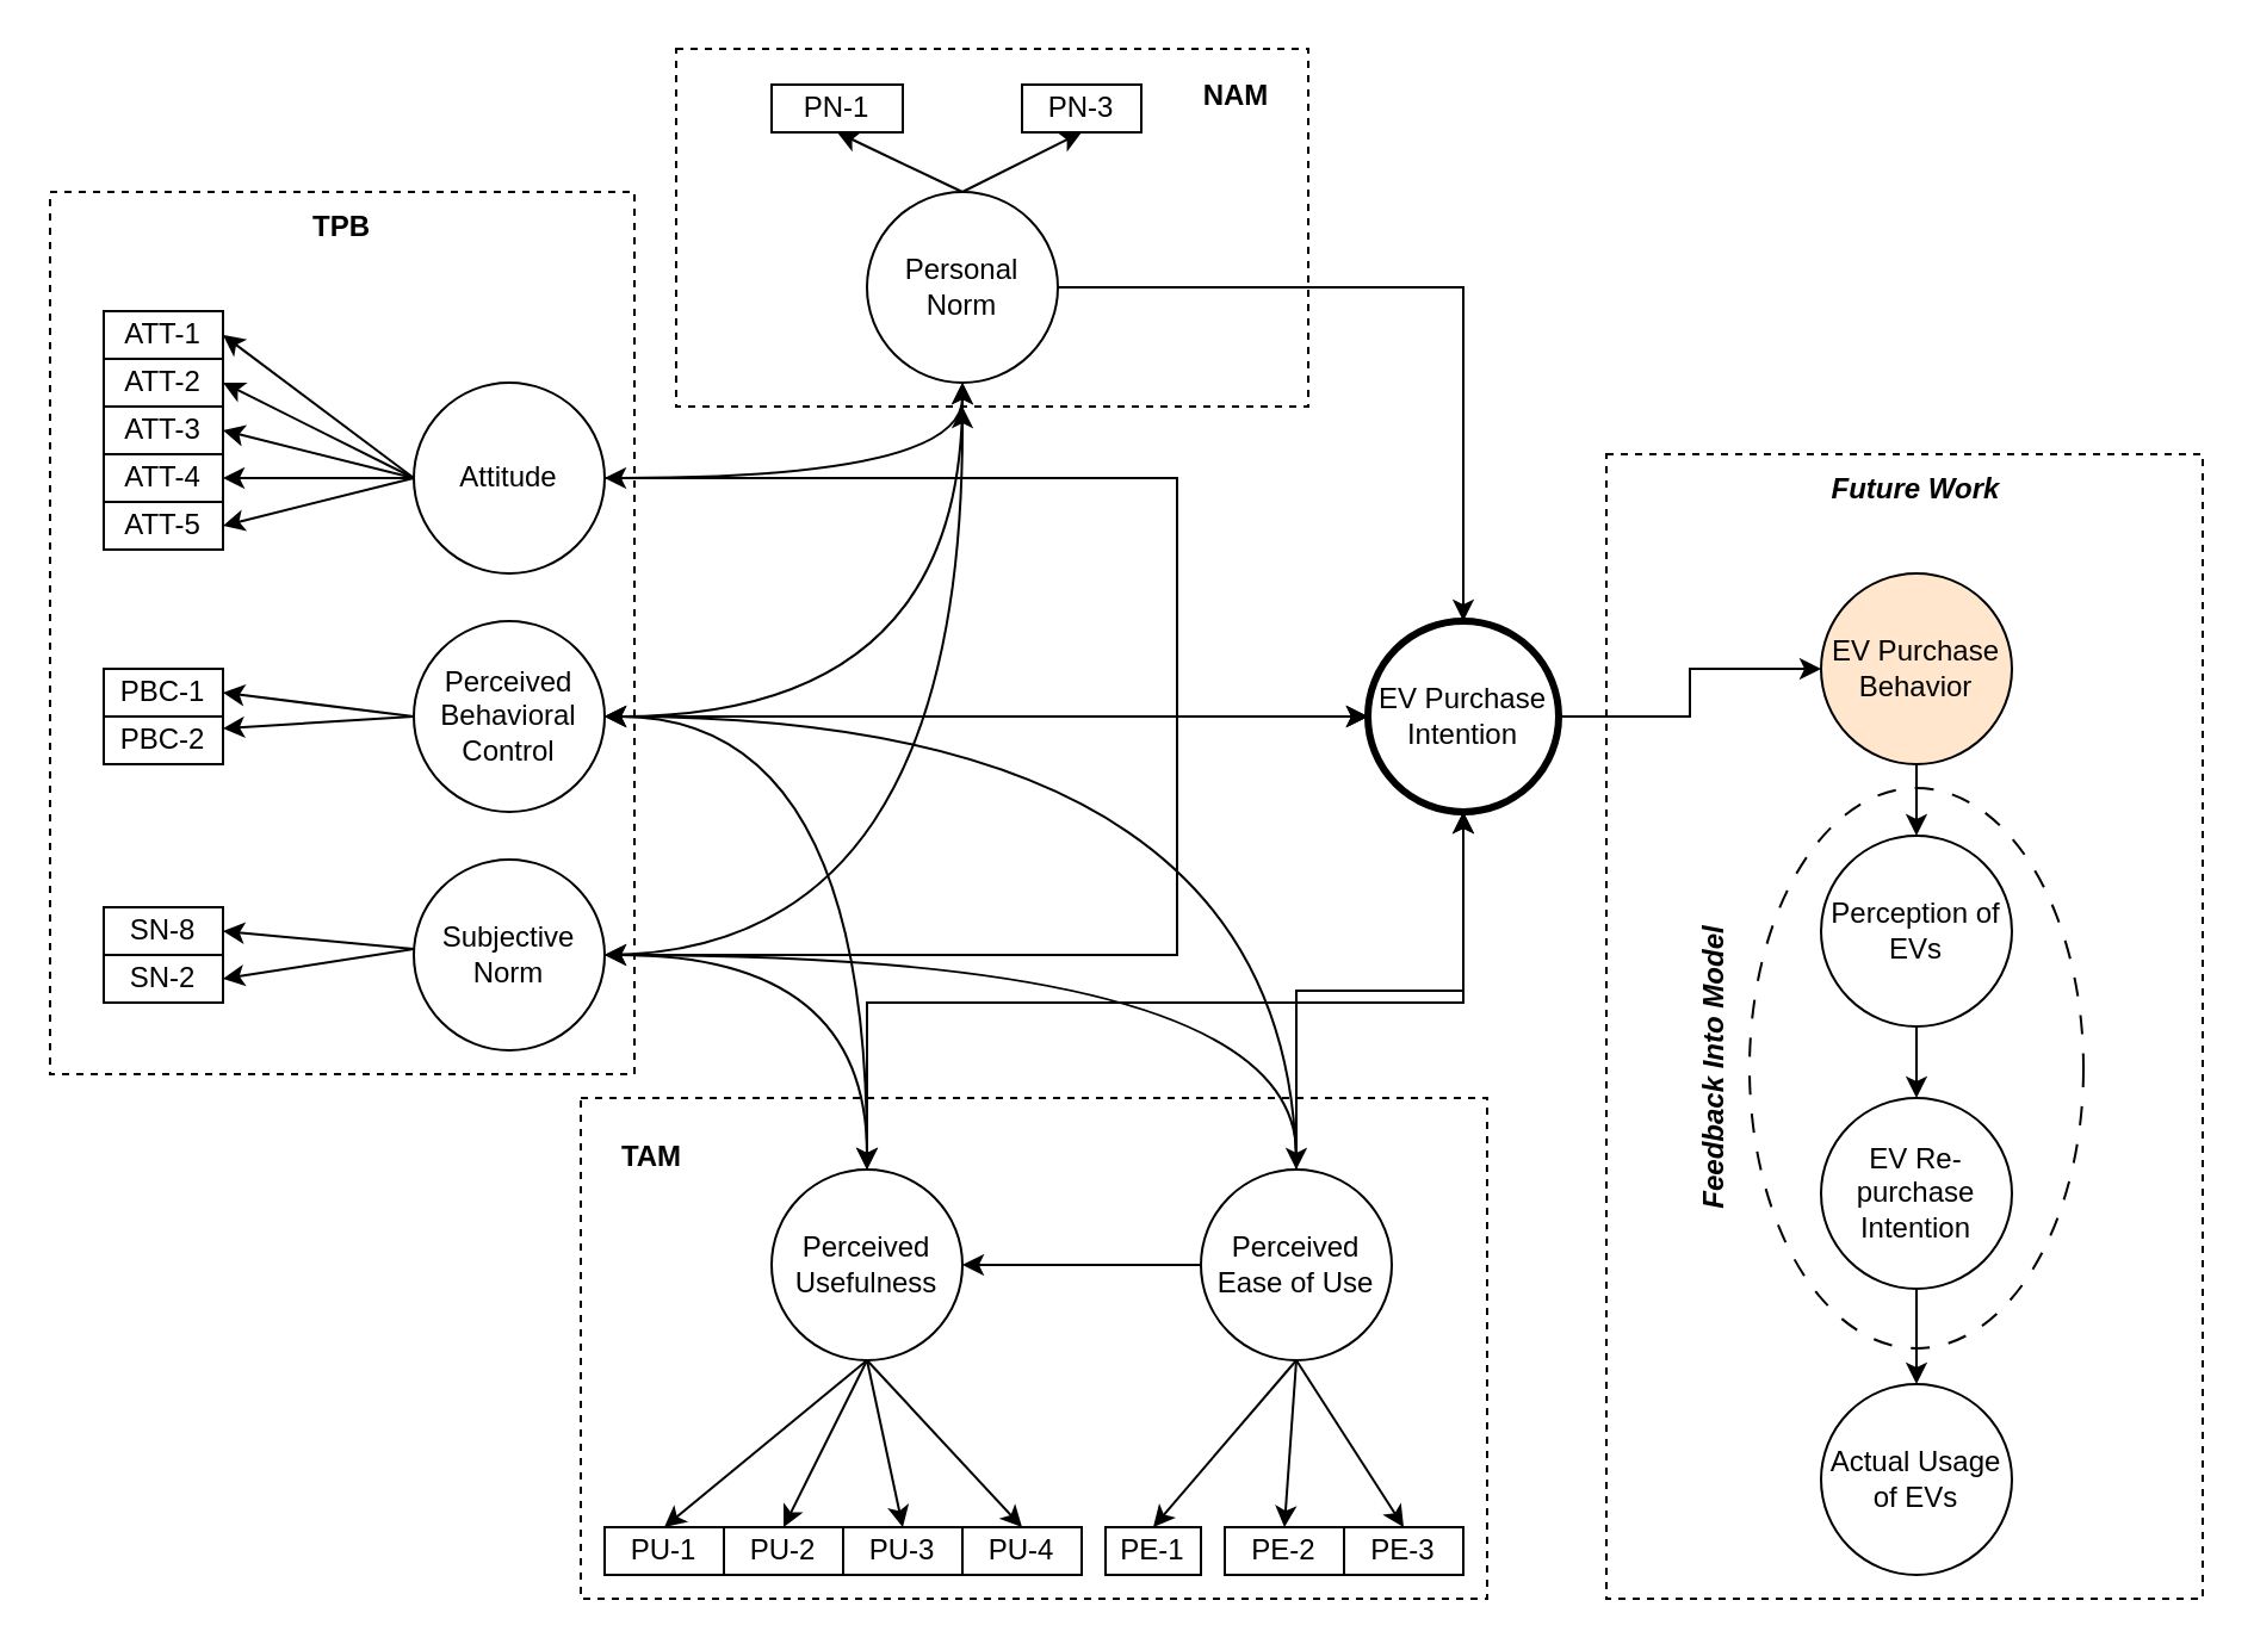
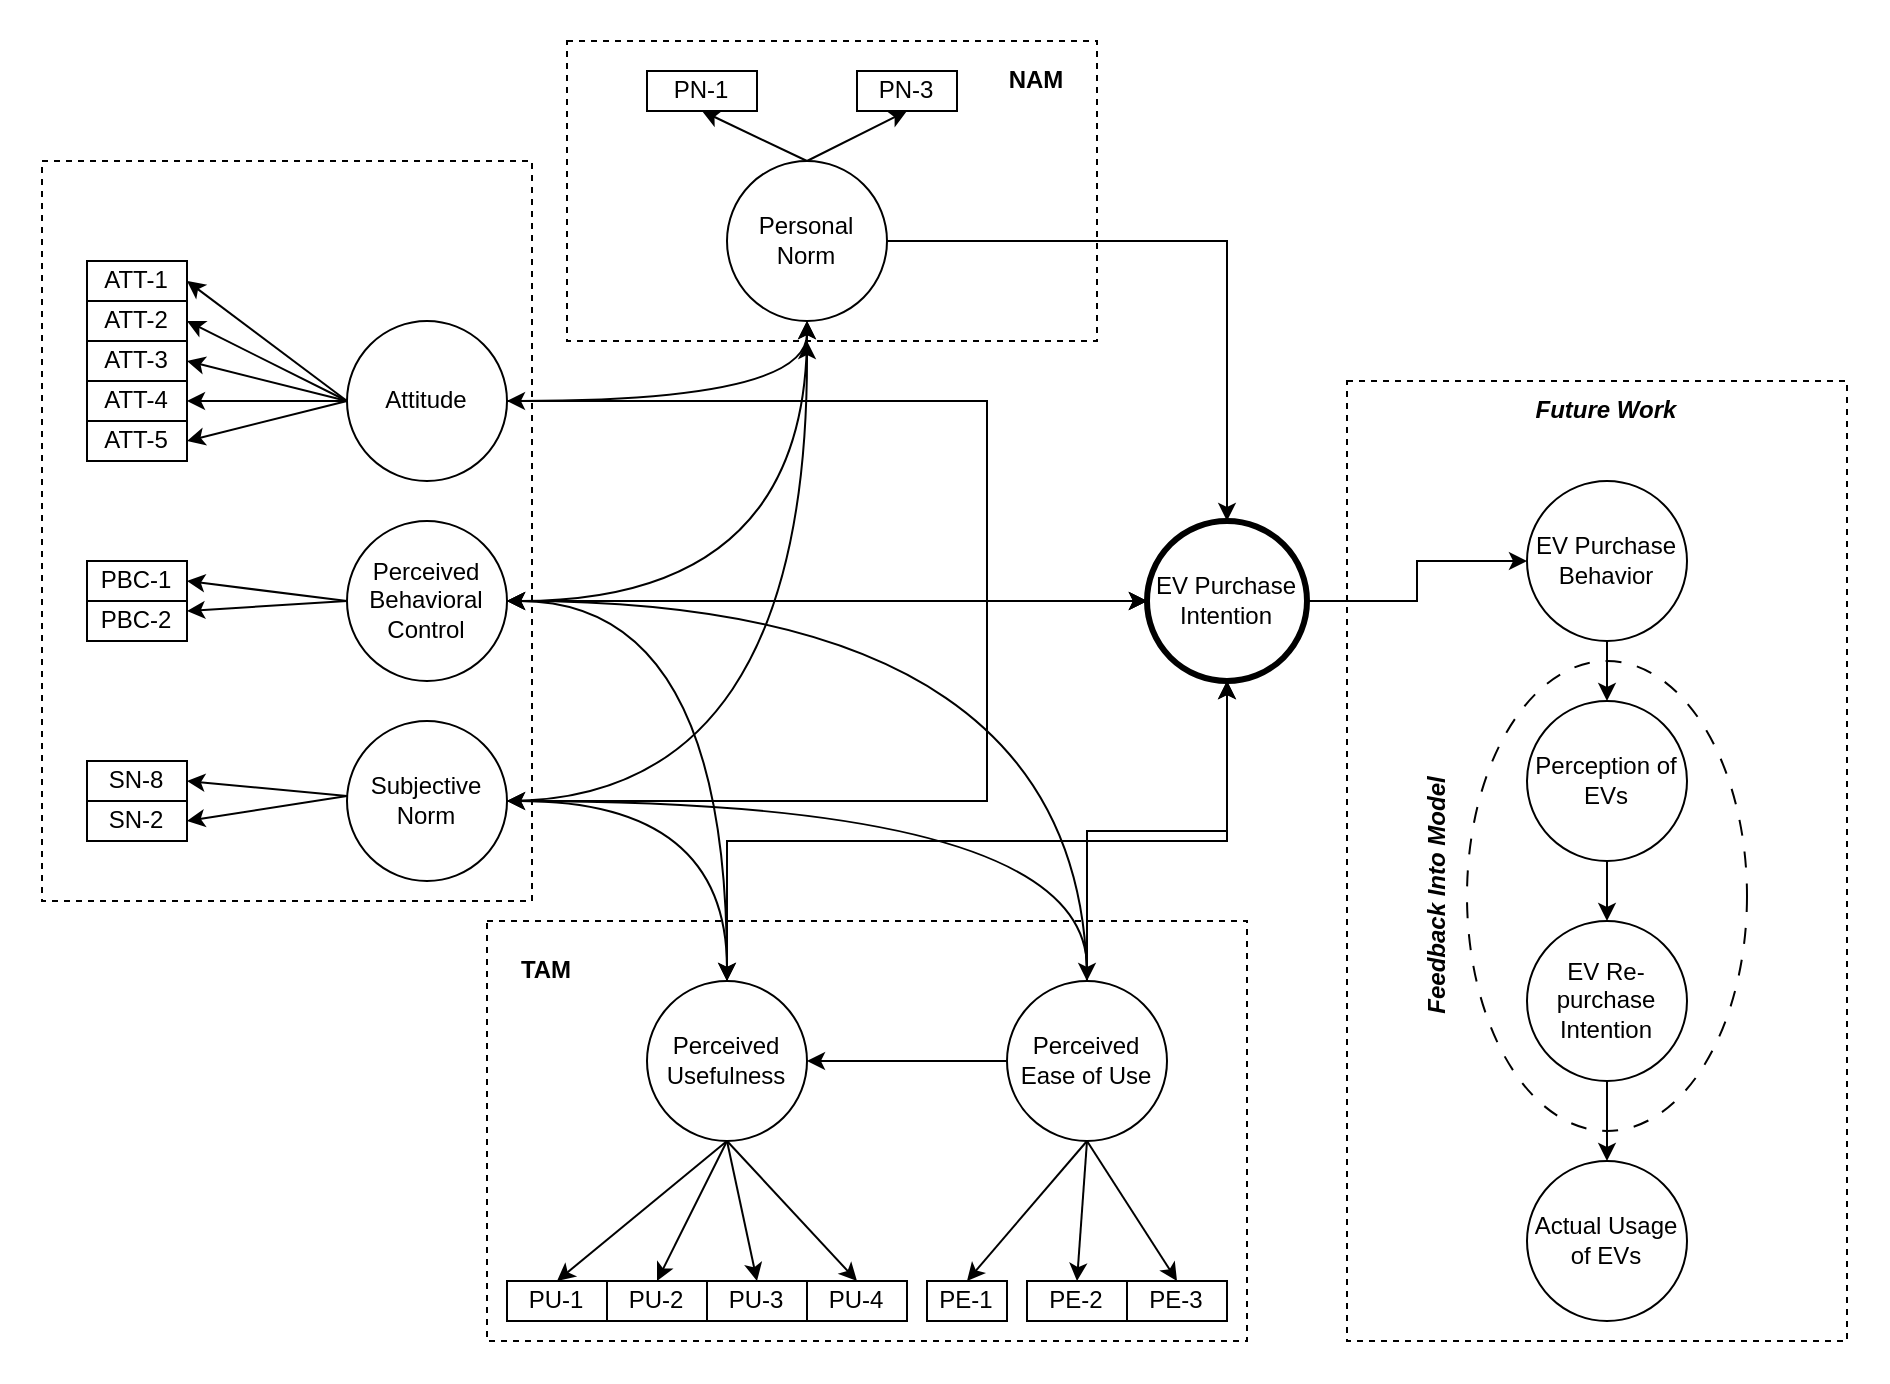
- <mxCell id="60" value="&lt;b&gt;TPB&lt;/b&gt;" style="text;strokeColor=none;align=center;fillColor=none;html=1;verticalAlign=middle;whiteSpace=wrap;rounded=0;" vertex="1" parent="1"><mxGeometry x="113" y="80" width="60" height="30" as="geometry" /></mxCell>
- <mxCell id="66" value="EV Purchase Behavior" style="ellipse;whiteSpace=wrap;html=1;aspect=fixed;fillColor=#ffe6cc;" vertex="1" parent="1"><mxGeometry x="763" y="240" width="80" height="80" as="geometry" /></mxCell>
+ <mxCell id="66" value="EV Purchase Behavior" style="ellipse;whiteSpace=wrap;html=1;aspect=fixed;" vertex="1" parent="1"><mxGeometry x="763" y="240" width="80" height="80" as="geometry" /></mxCell>
